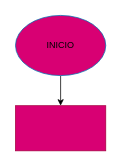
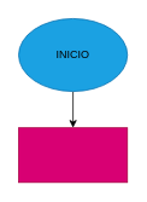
- <mxCell id="3" value="&lt;font color=&quot;#000000&quot;&gt;INICIO&lt;/font&gt;" style="ellipse;whiteSpace=wrap;html=1;fillColor=#d80073;fontColor=#ffffff;strokeColor=#006EAF;" vertex="1" parent="1"><mxGeometry x="20" width="120" height="80" as="geometry" y="20" /></mxCell>
+ <mxCell id="3" value="&lt;font color=&quot;#000000&quot;&gt;INICIO&lt;/font&gt;" style="ellipse;whiteSpace=wrap;html=1;fillColor=#1ba1e2;fontColor=#ffffff;strokeColor=#006EAF;" vertex="1" parent="1"><mxGeometry x="20" width="120" height="80" as="geometry" y="20" /></mxCell>
